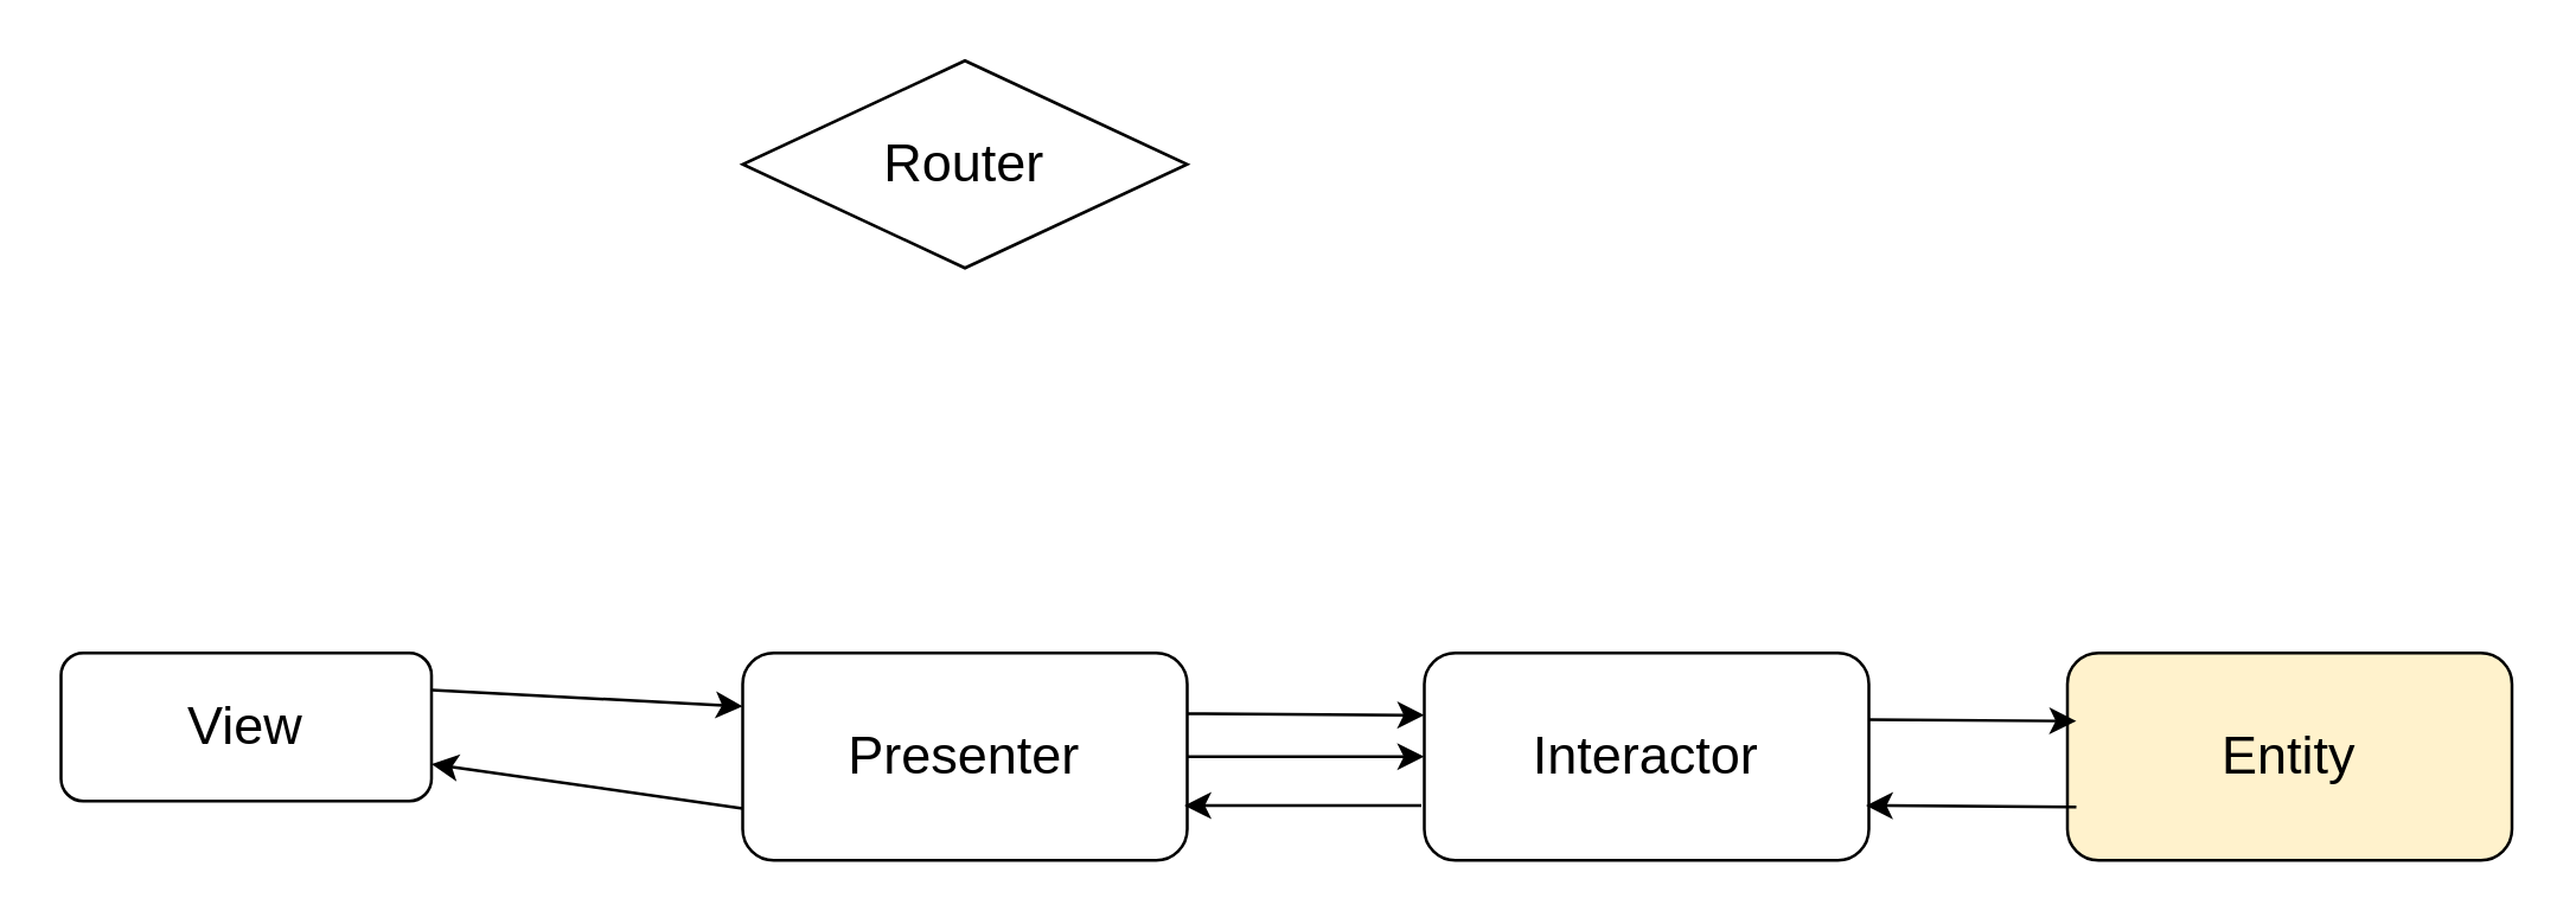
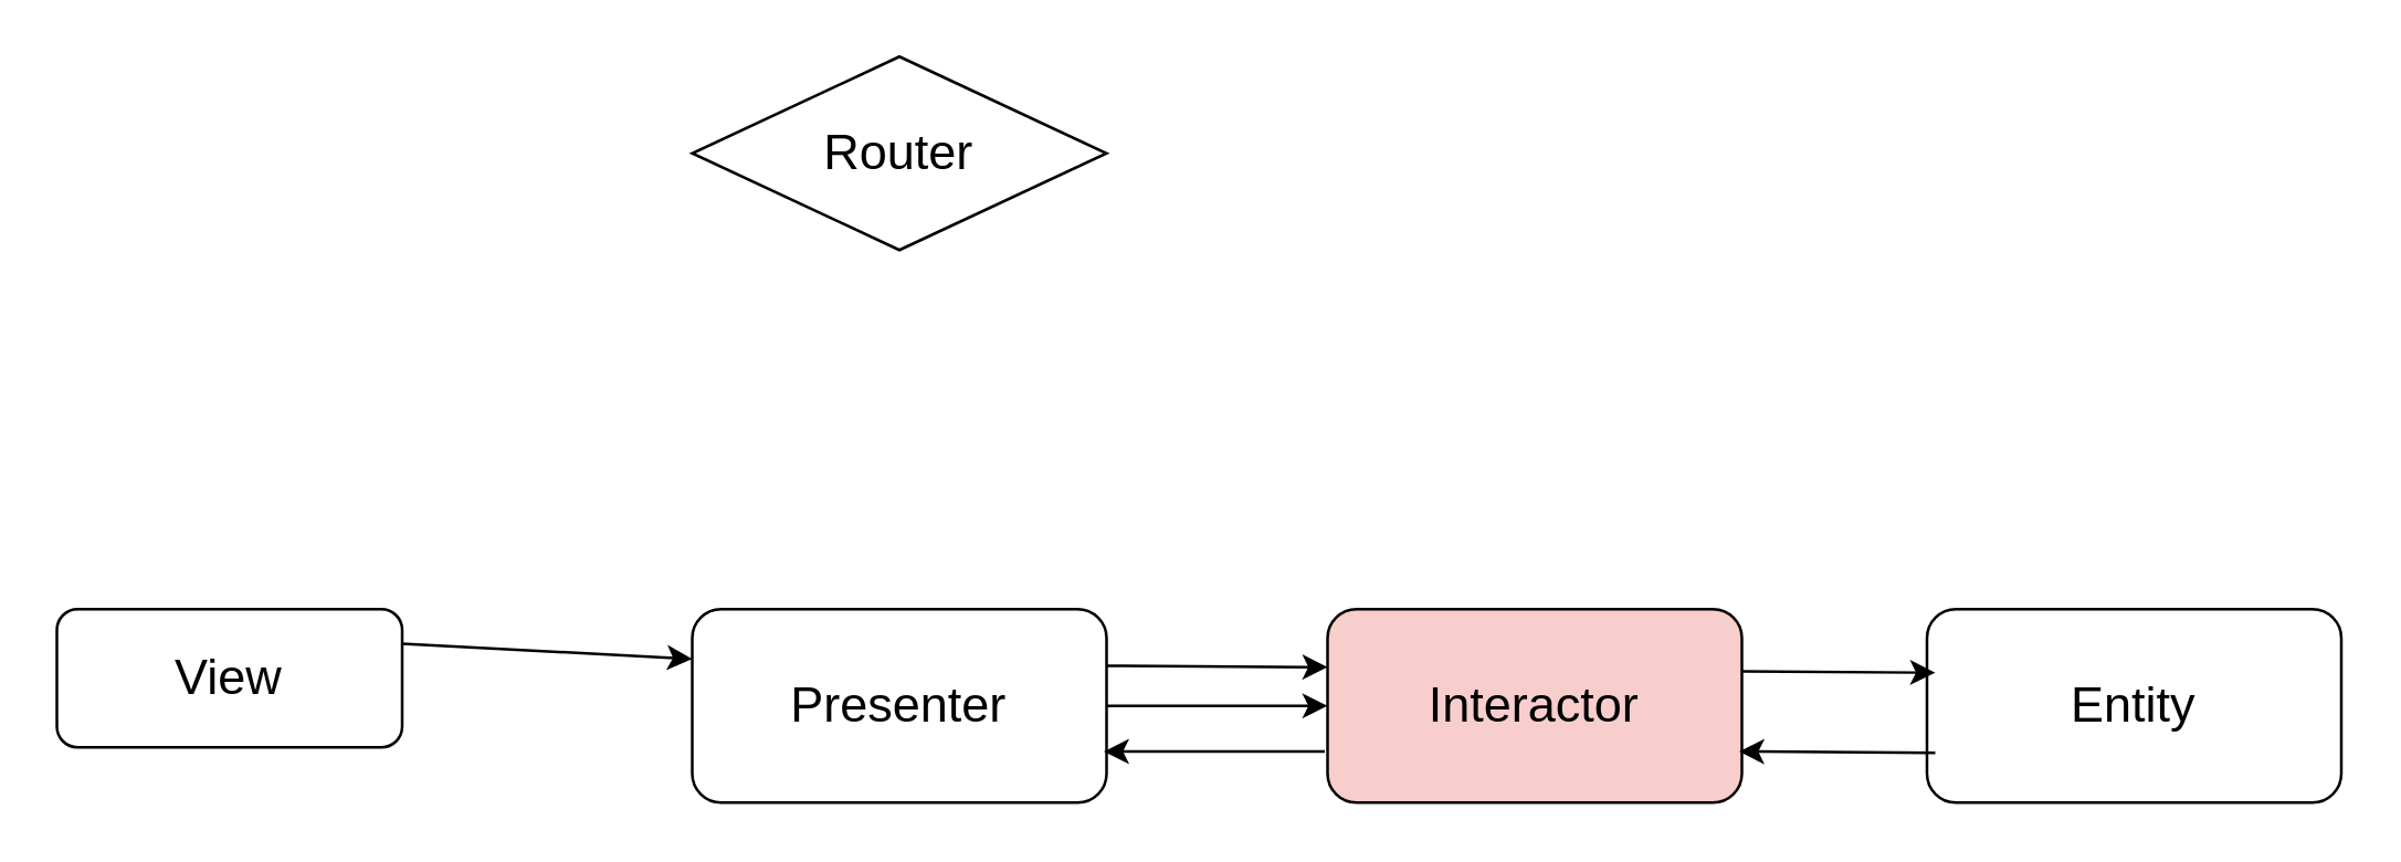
- <mxCell id="5" value="&lt;font style=&quot;font-size: 18px;&quot;&gt;Interactor&lt;/font&gt;" style="rounded=1;whiteSpace=wrap;html=1;" vertex="1" parent="1"><mxGeometry x="480" y="220" width="150" height="70" as="geometry" /></mxCell>
+ <mxCell id="5" value="&lt;font style=&quot;font-size: 18px;&quot;&gt;Interactor&lt;/font&gt;" style="rounded=1;whiteSpace=wrap;html=1;fillColor=#f8cecc;" vertex="1" parent="1"><mxGeometry x="480" y="220" width="150" height="70" as="geometry" /></mxCell>
- <mxCell id="6" value="&lt;font style=&quot;font-size: 18px;&quot;&gt;Entity&lt;/font&gt;" style="rounded=1;whiteSpace=wrap;html=1;fillColor=#fff2cc;" vertex="1" parent="1"><mxGeometry x="697" y="220" width="150" height="70" as="geometry" /></mxCell>
+ <mxCell id="6" value="&lt;font style=&quot;font-size: 18px;&quot;&gt;Entity&lt;/font&gt;" style="rounded=1;whiteSpace=wrap;html=1;" vertex="1" parent="1"><mxGeometry x="697" y="220" width="150" height="70" as="geometry" /></mxCell>
- <mxCell id="9" value="" style="endArrow=classic;html=1;rounded=0;fontSize=18;exitX=0;exitY=0.75;exitDx=0;exitDy=0;entryX=1;entryY=0.75;entryDx=0;entryDy=0;" edge="1" parent="1" source="4" target="2"><mxGeometry width="50" height="50" relative="1" as="geometry"><mxPoint x="410" y="300" as="sourcePoint" /><mxPoint x="460" y="250" as="targetPoint" /></mxGeometry></mxCell>
